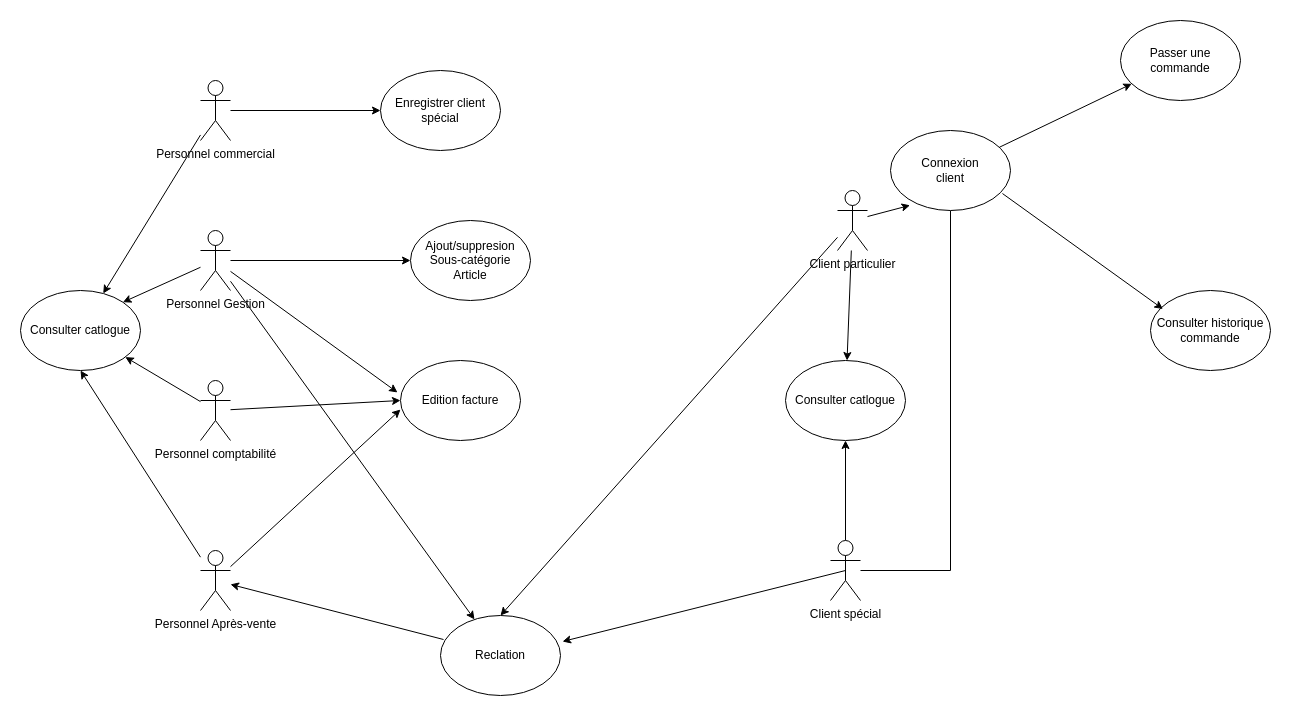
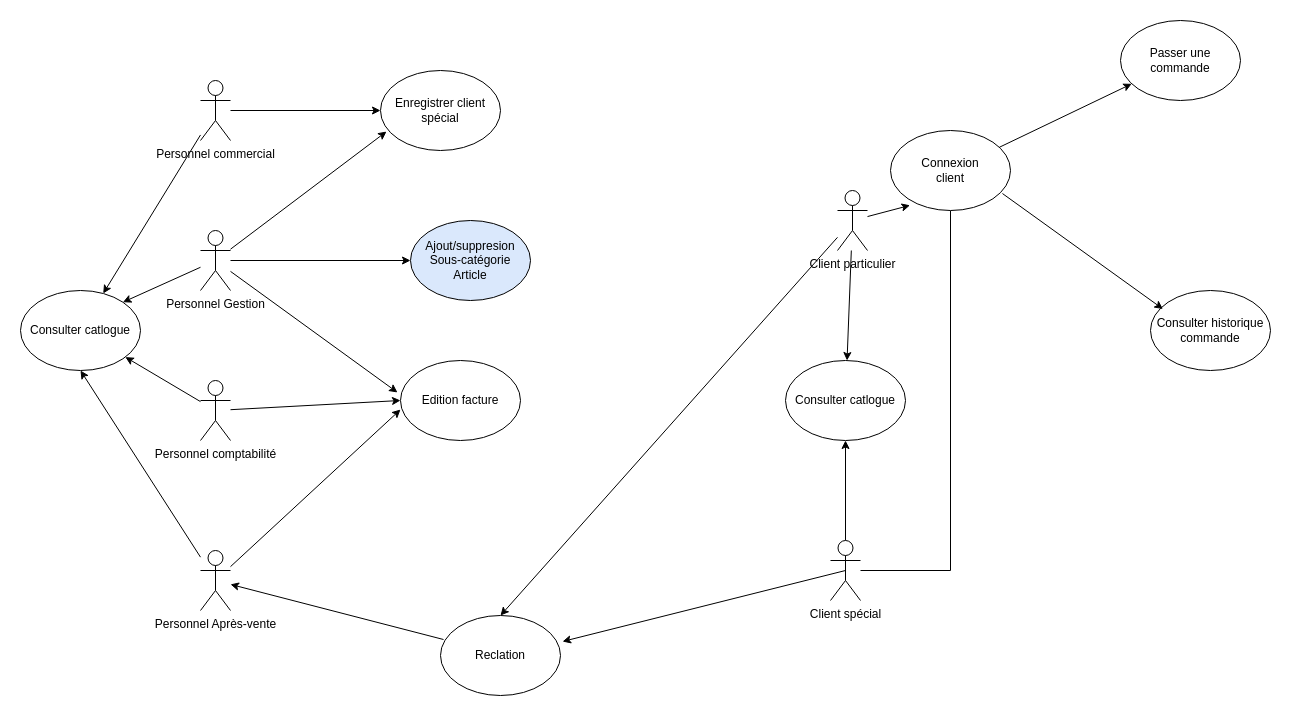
- <mxCell id="22" value="&lt;div&gt;Ajout/suppresion&lt;/div&gt;&lt;div&gt;Sous-catégorie&lt;/div&gt;&lt;div&gt;Article&lt;br&gt;&lt;/div&gt;" style="ellipse;whiteSpace=wrap;html=1;" vertex="1" parent="1"><mxGeometry x="410" y="220" width="120" height="80" as="geometry" /></mxCell>
+ <mxCell id="22" value="&lt;div&gt;Ajout/suppresion&lt;/div&gt;&lt;div&gt;Sous-catégorie&lt;/div&gt;&lt;div&gt;Article&lt;br&gt;&lt;/div&gt;" style="ellipse;whiteSpace=wrap;html=1;fillColor=#dae8fc;" vertex="1" parent="1"><mxGeometry x="410" y="220" width="120" height="80" as="geometry" /></mxCell>
- <mxCell id="19" style="rounded=0;orthogonalLoop=1;jettySize=auto;html=1;" edge="1" parent="1" source="9" target="24"><mxGeometry relative="1" as="geometry" /></mxCell>
+ <mxCell id="19" style="rounded=0;orthogonalLoop=1;jettySize=auto;html=1;entryX=0.05;entryY=0.763;entryDx=0;entryDy=0;entryPerimeter=0;" edge="1" parent="1" source="9" target="18"><mxGeometry relative="1" as="geometry" /></mxCell>
